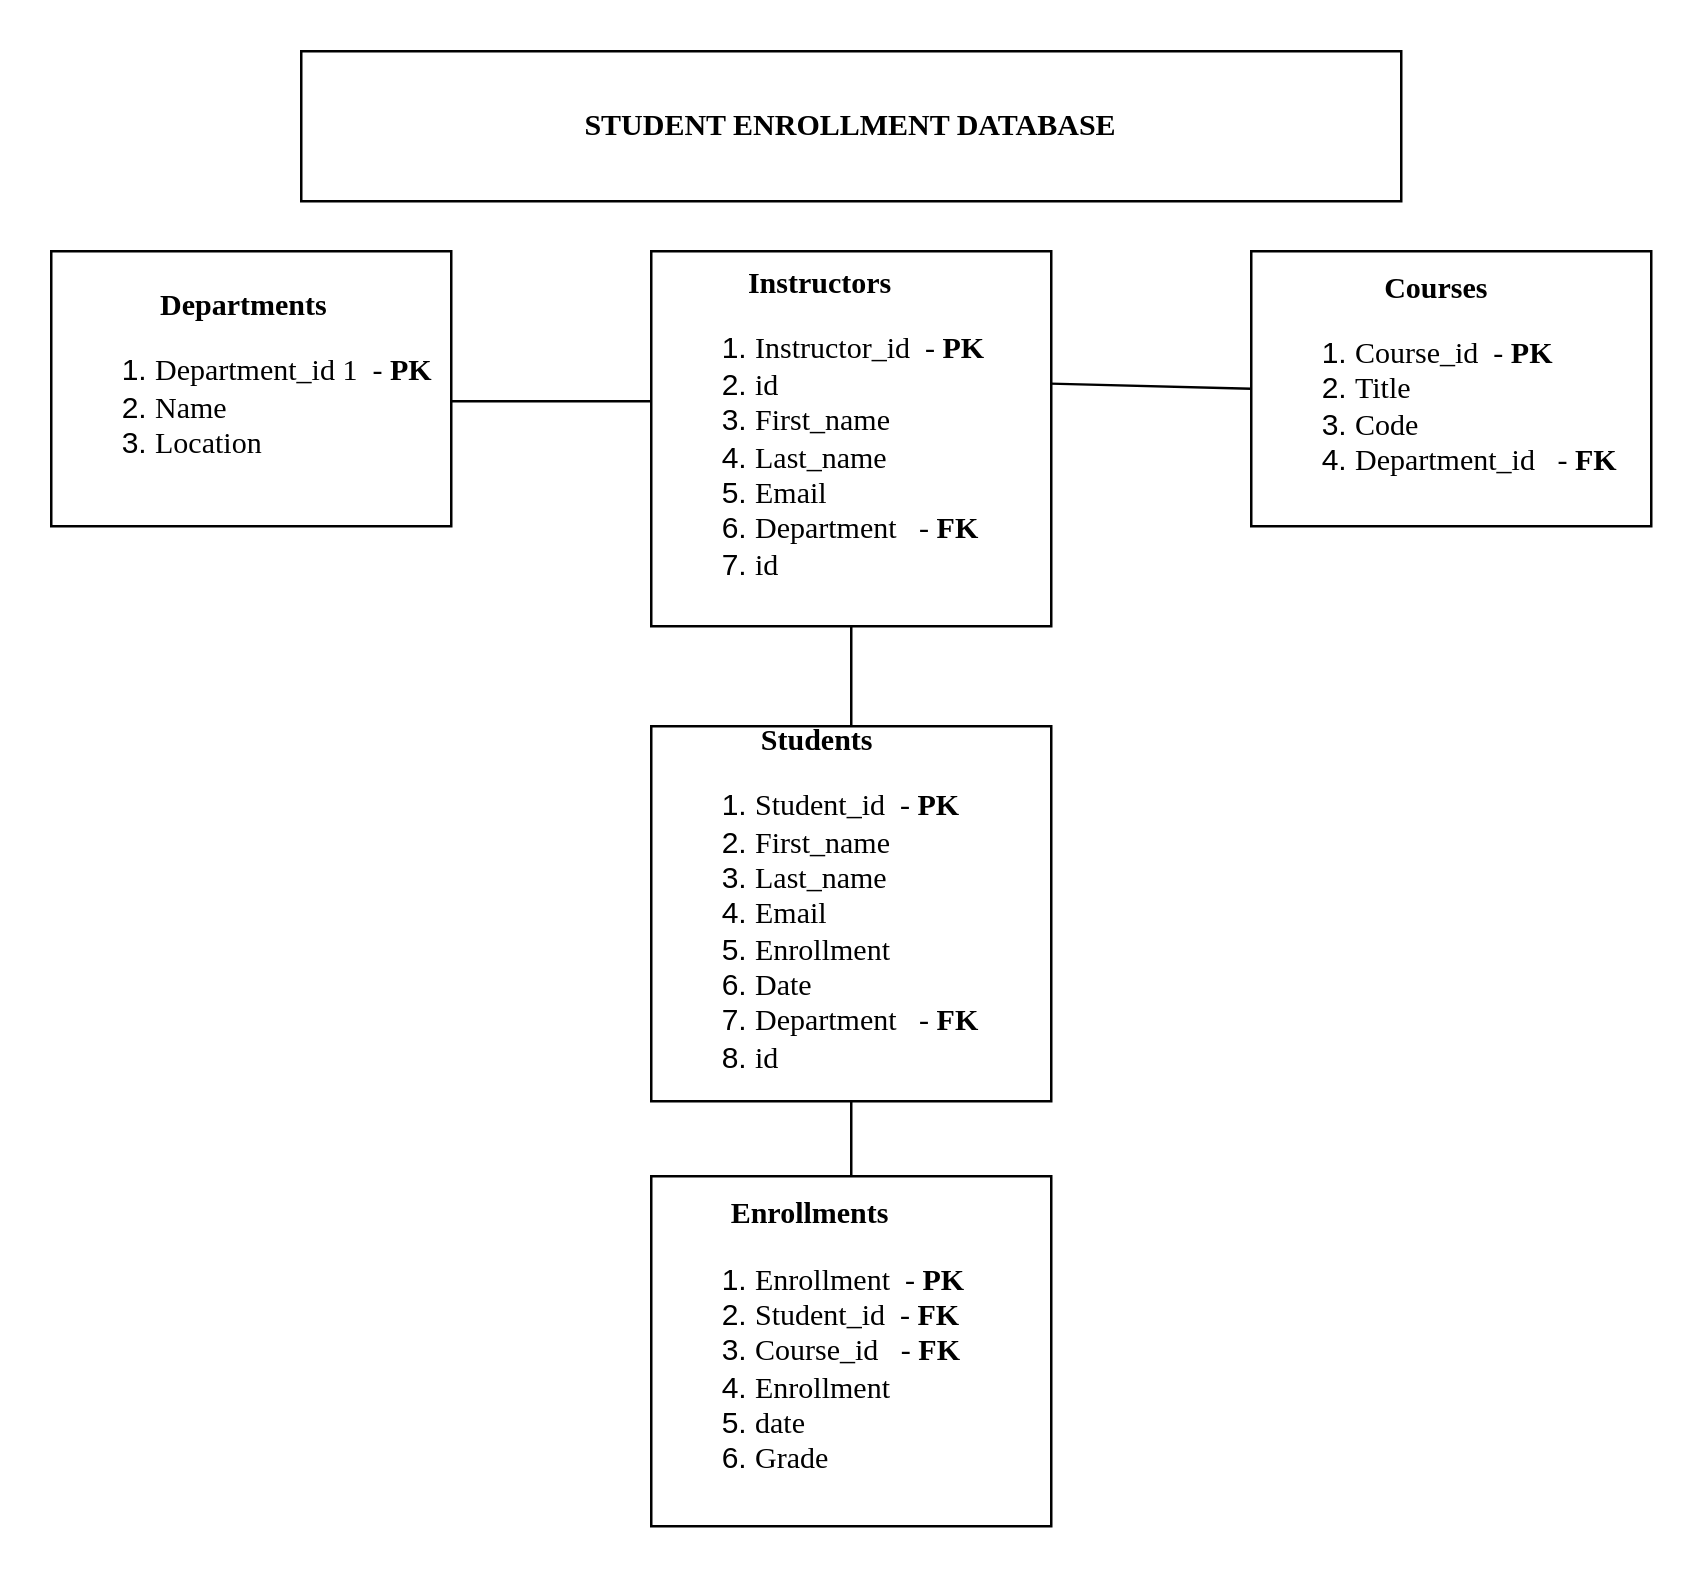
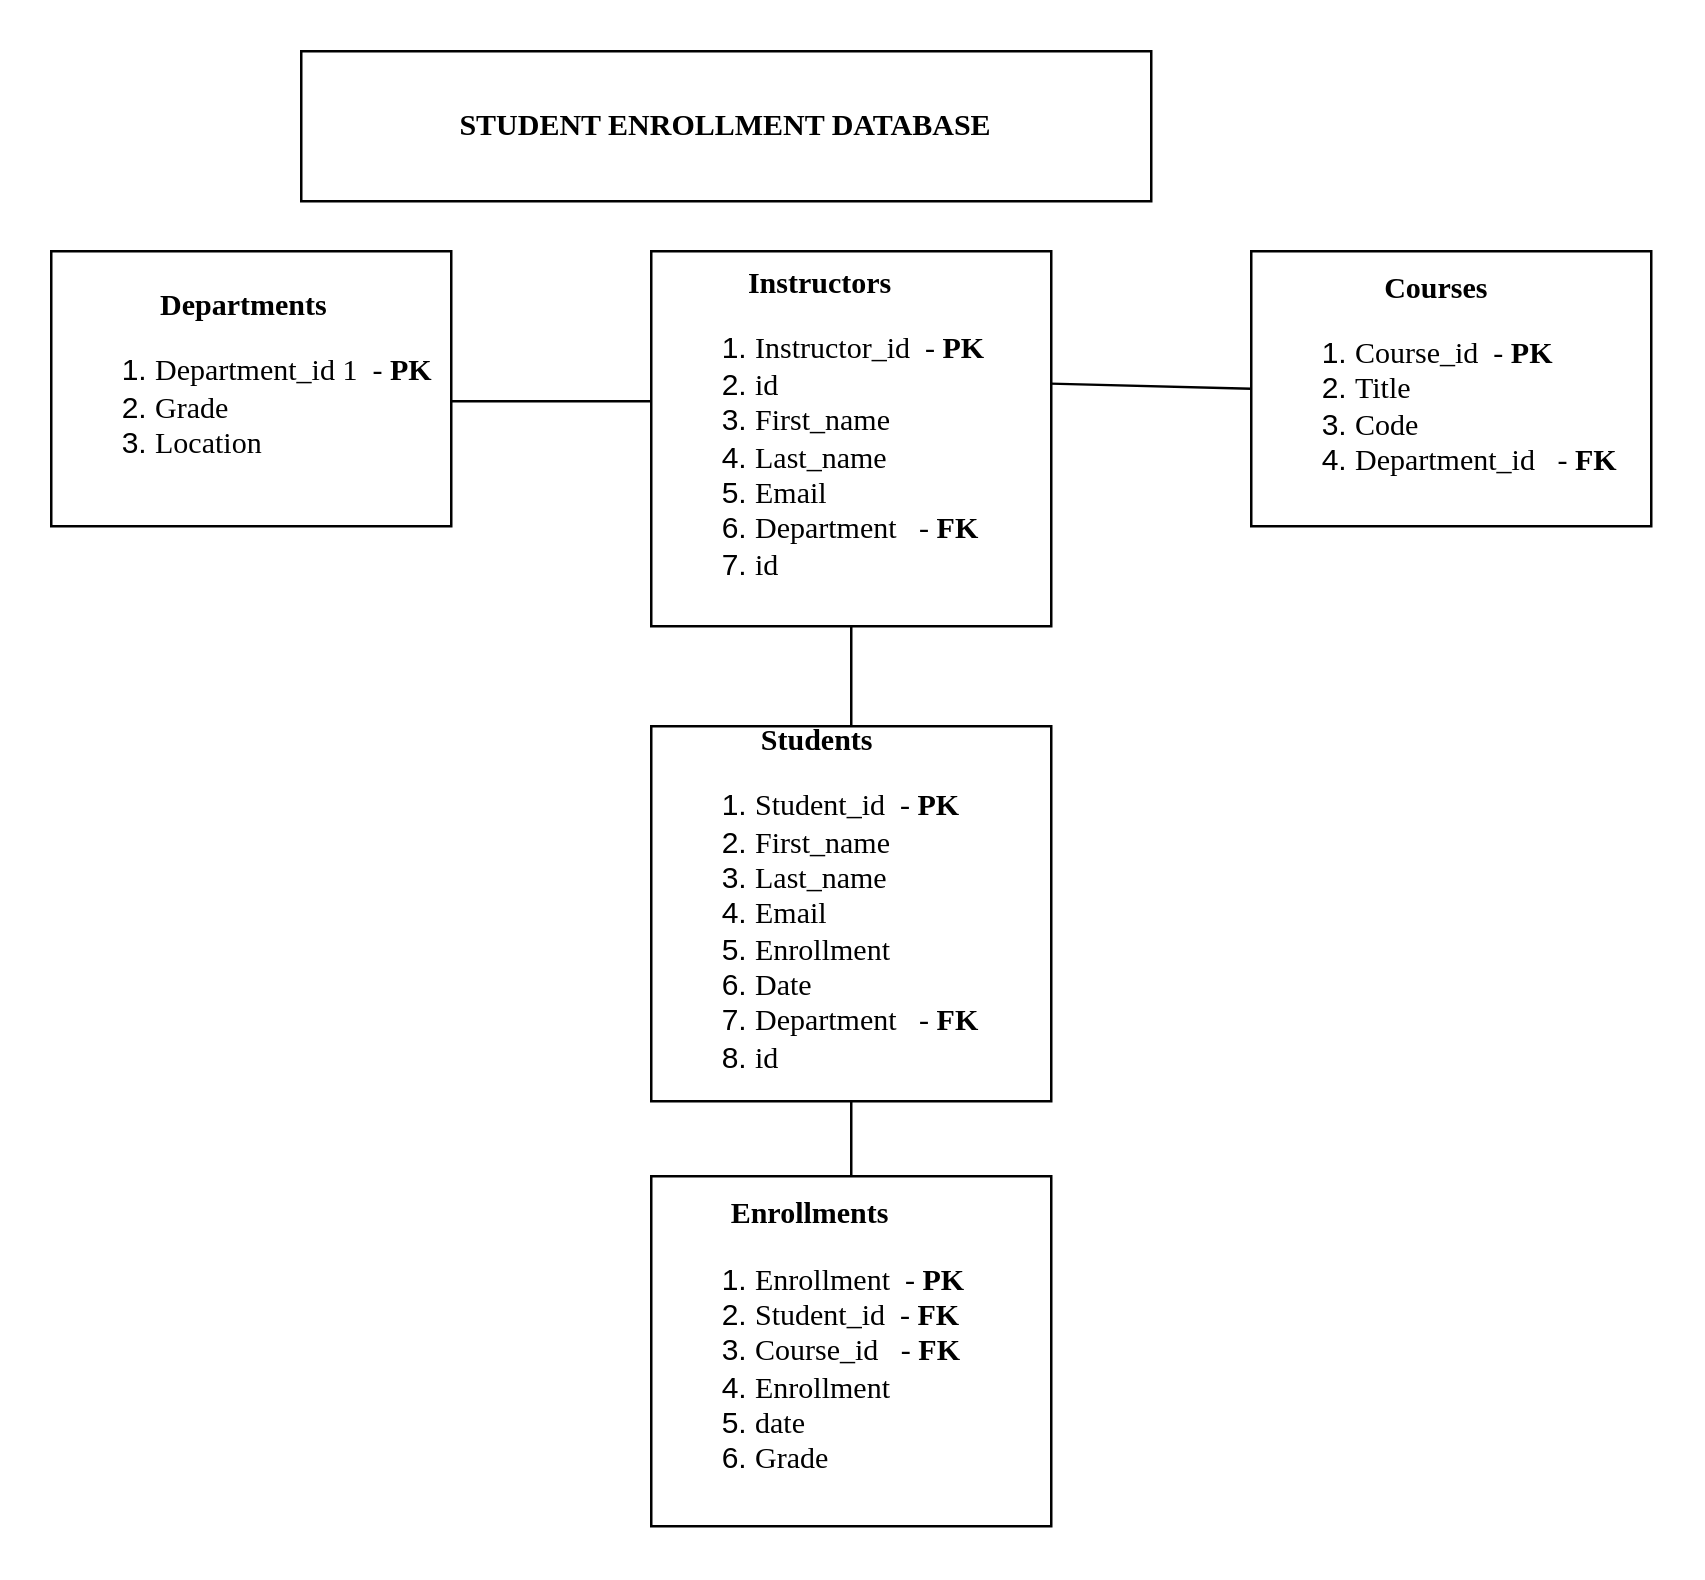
- <mxCell id="2" value="&lt;b&gt;&lt;font face=&quot;Times New Roman&quot;&gt;STUDENT ENROLLMENT DATABASE&lt;/font&gt;&lt;/b&gt;" style="rounded=0;whiteSpace=wrap;html=1;" vertex="1" parent="1"><mxGeometry x="120" y="20" width="440" height="60" as="geometry" /></mxCell>
+ <mxCell id="2" value="&lt;b&gt;&lt;font face=&quot;Times New Roman&quot;&gt;STUDENT ENROLLMENT DATABASE&lt;/font&gt;&lt;/b&gt;" style="rounded=0;whiteSpace=wrap;html=1;" vertex="1" parent="1"><mxGeometry x="120" y="20" width="340" height="60" as="geometry" /></mxCell>
- <mxCell id="3" value="&lt;div style=&quot;text-align: center;&quot;&gt;&lt;span style=&quot;background-color: transparent; color: light-dark(rgb(0, 0, 0), rgb(255, 255, 255));&quot;&gt;&lt;b&gt;&lt;font face=&quot;Times New Roman&quot;&gt;Departments&lt;/font&gt;&lt;/b&gt;&lt;/span&gt;&lt;/div&gt;&lt;div&gt;&lt;ol&gt;&lt;li&gt;&lt;font face=&quot;Times New Roman&quot;&gt;Department_id 1&amp;nbsp; - &lt;b&gt;PK&lt;/b&gt;&lt;/font&gt;&lt;/li&gt;&lt;li&gt;&lt;font face=&quot;Times New Roman&quot;&gt;Name&amp;nbsp;&lt;/font&gt;&lt;/li&gt;&lt;li&gt;&lt;font face=&quot;Times New Roman&quot;&gt;Location&lt;/font&gt;&lt;/li&gt;&lt;/ol&gt;&lt;/div&gt;" style="rounded=0;whiteSpace=wrap;html=1;align=left;" vertex="1" parent="1"><mxGeometry x="20" y="100" width="160" height="110" as="geometry" /></mxCell>
+ <mxCell id="3" value="&lt;div style=&quot;text-align: center;&quot;&gt;&lt;span style=&quot;background-color: transparent; color: light-dark(rgb(0, 0, 0), rgb(255, 255, 255));&quot;&gt;&lt;b&gt;&lt;font face=&quot;Times New Roman&quot;&gt;Departments&lt;/font&gt;&lt;/b&gt;&lt;/span&gt;&lt;/div&gt;&lt;div&gt;&lt;ol&gt;&lt;li&gt;&lt;font face=&quot;Times New Roman&quot;&gt;Department_id 1&amp;nbsp; - &lt;b&gt;PK&lt;/b&gt;&lt;/font&gt;&lt;/li&gt;&lt;li&gt;&lt;font face=&quot;Times New Roman&quot;&gt;Grade&amp;nbsp;&lt;/font&gt;&lt;/li&gt;&lt;li&gt;&lt;font face=&quot;Times New Roman&quot;&gt;Location&lt;/font&gt;&lt;/li&gt;&lt;/ol&gt;&lt;/div&gt;" style="rounded=0;whiteSpace=wrap;html=1;align=left;" vertex="1" parent="1"><mxGeometry x="20" y="100" width="160" height="110" as="geometry" /></mxCell>
